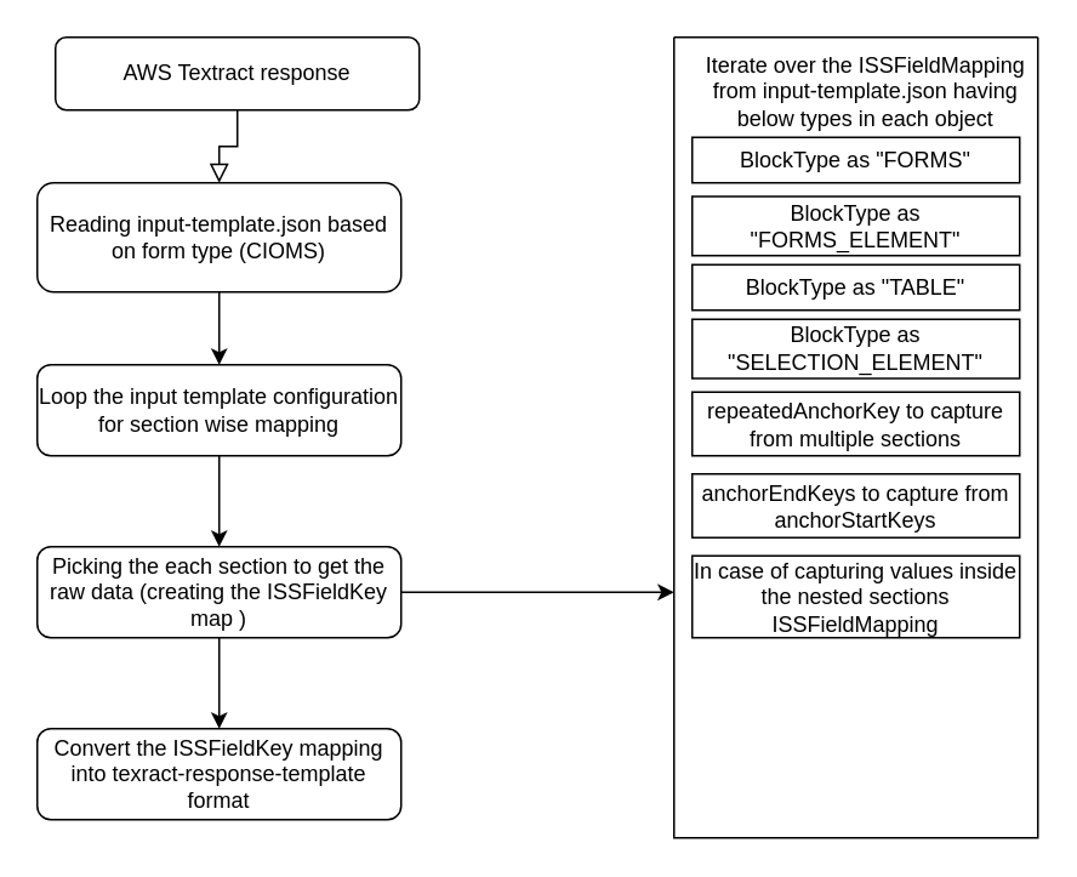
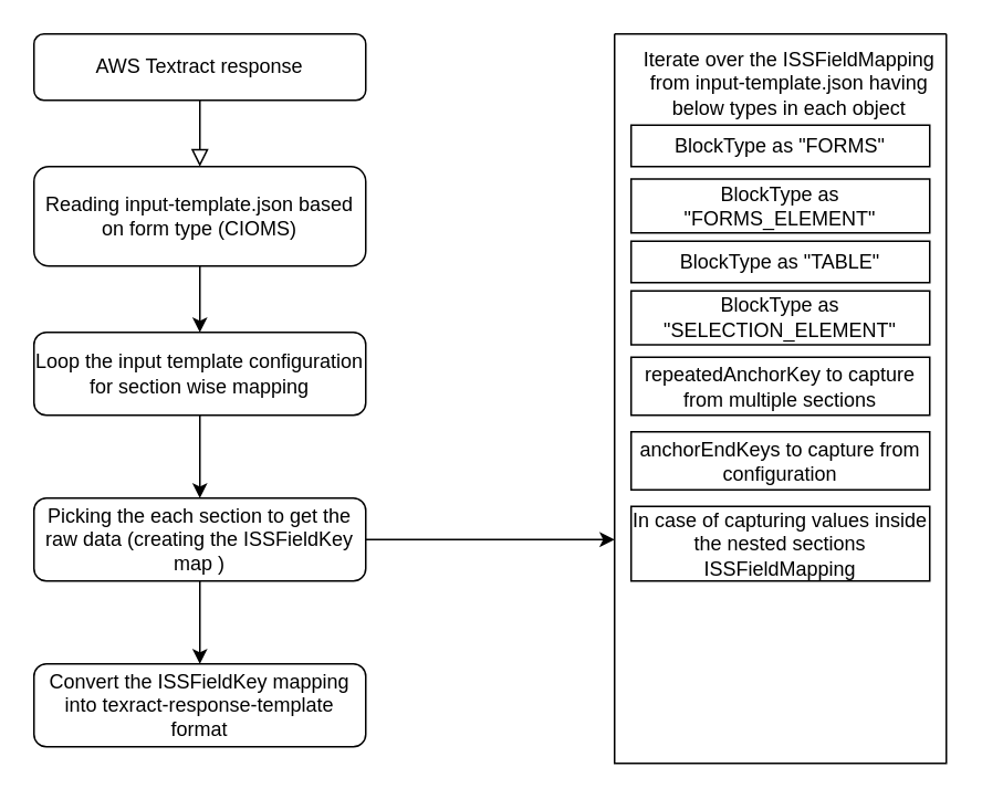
- <mxCell id="3" value="AWS Textract response" style="rounded=1;whiteSpace=wrap;html=1;fontSize=12;glass=0;strokeWidth=1;shadow=0;" parent="1" vertex="1"><mxGeometry x="30" y="20" width="200" height="40" as="geometry" /></mxCell>
+ <mxCell id="3" value="AWS Textract response" style="rounded=1;whiteSpace=wrap;html=1;fontSize=12;glass=0;strokeWidth=1;shadow=0;" parent="1" vertex="1"><mxGeometry x="20" y="20" width="200" height="40" as="geometry" /></mxCell>
- <mxCell id="19" value="anchorEndKeys to capture from anchorStartKeys" style="rounded=0;whiteSpace=wrap;html=1;" parent="12" vertex="1"><mxGeometry x="10" y="240" width="180" height="35" as="geometry" /></mxCell>
+ <mxCell id="19" value="anchorEndKeys to capture from configuration" style="rounded=0;whiteSpace=wrap;html=1;" parent="12" vertex="1"><mxGeometry x="10" y="240" width="180" height="35" as="geometry" /></mxCell>
